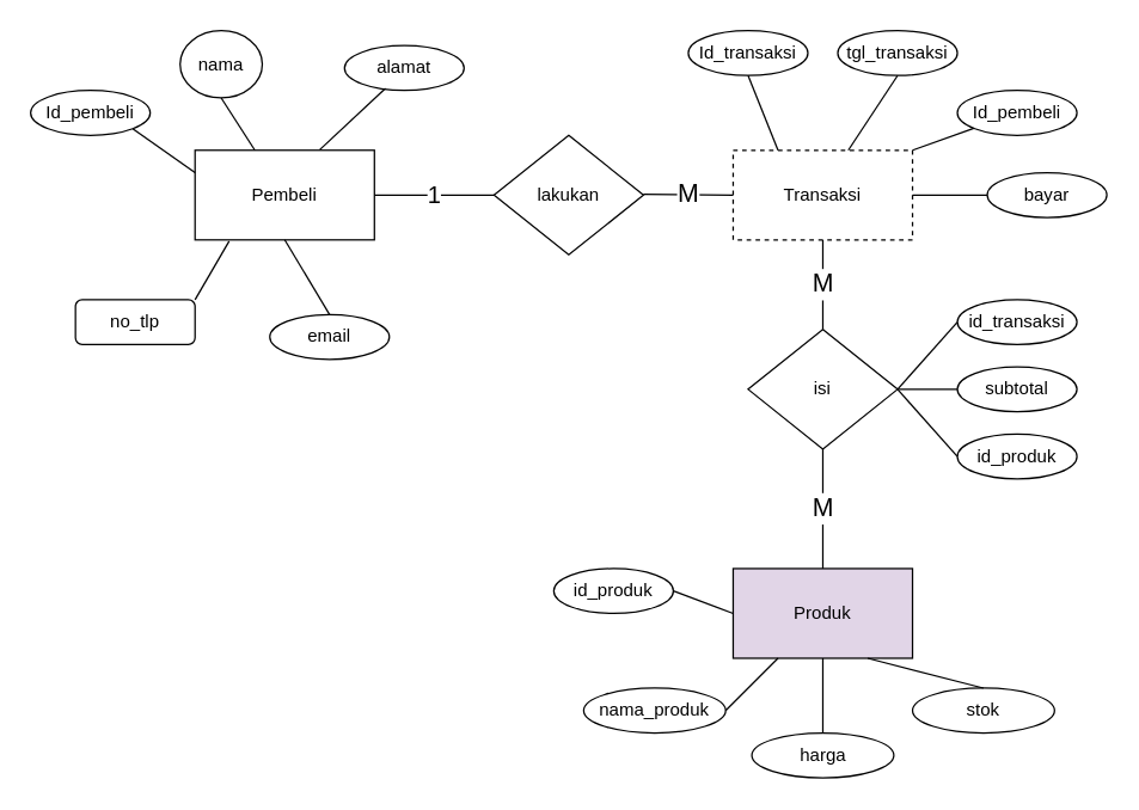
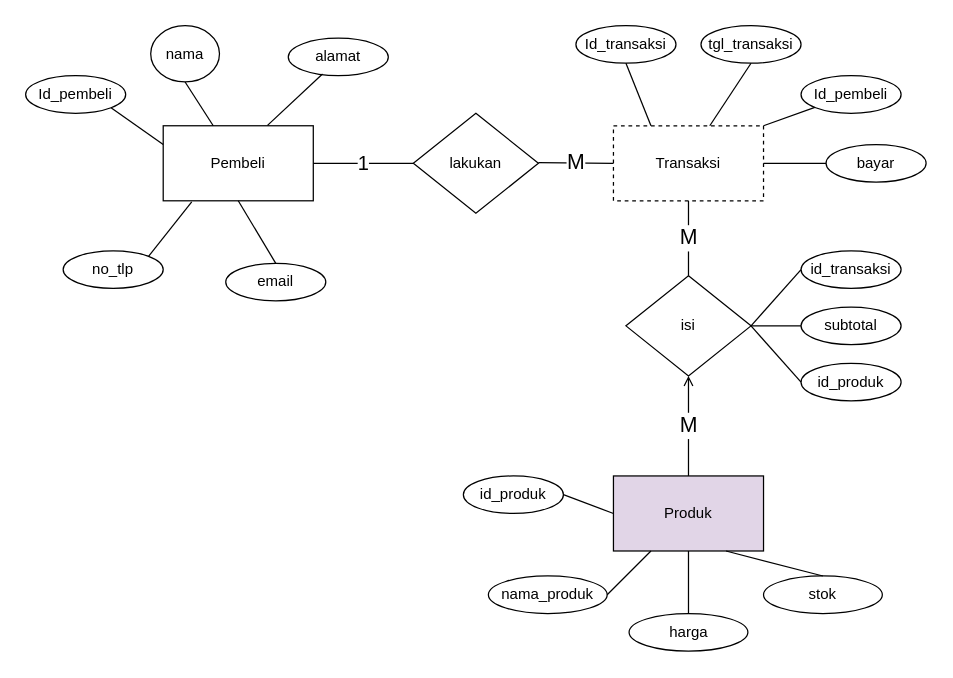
- <mxCell id="14" value="no_tlp" style="whiteSpace=wrap;html=1;rounded=1;" parent="1" vertex="1"><mxGeometry x="50" y="200" width="80" height="30" as="geometry" /></mxCell>
+ <mxCell id="14" value="no_tlp" style="ellipse;whiteSpace=wrap;html=1;" parent="1" vertex="1"><mxGeometry x="50" y="200" width="80" height="30" as="geometry" /></mxCell>
- <mxCell id="9" value="&lt;font style=&quot;font-size: 17px;&quot;&gt;M&lt;/font&gt;" style="endArrow=none;html=1;rounded=0;exitX=0.5;exitY=0;exitDx=0;exitDy=0;entryX=0.5;entryY=1;entryDx=0;entryDy=0;" parent="1" source="10" target="7" edge="1"><mxGeometry width="50" height="50" relative="1" as="geometry"><mxPoint x="560" y="170" as="sourcePoint" /><mxPoint x="560" y="220" as="targetPoint" /></mxGeometry></mxCell>
+ <mxCell id="9" value="&lt;font style=&quot;font-size: 17px;&quot;&gt;M&lt;/font&gt;" style="endArrow=open;html=1;rounded=0;exitX=0.5;exitY=0;exitDx=0;exitDy=0;entryX=0.5;entryY=1;entryDx=0;entryDy=0;" parent="1" source="10" target="7" edge="1"><mxGeometry width="50" height="50" relative="1" as="geometry"><mxPoint x="560" y="170" as="sourcePoint" /><mxPoint x="560" y="220" as="targetPoint" /></mxGeometry></mxCell>
